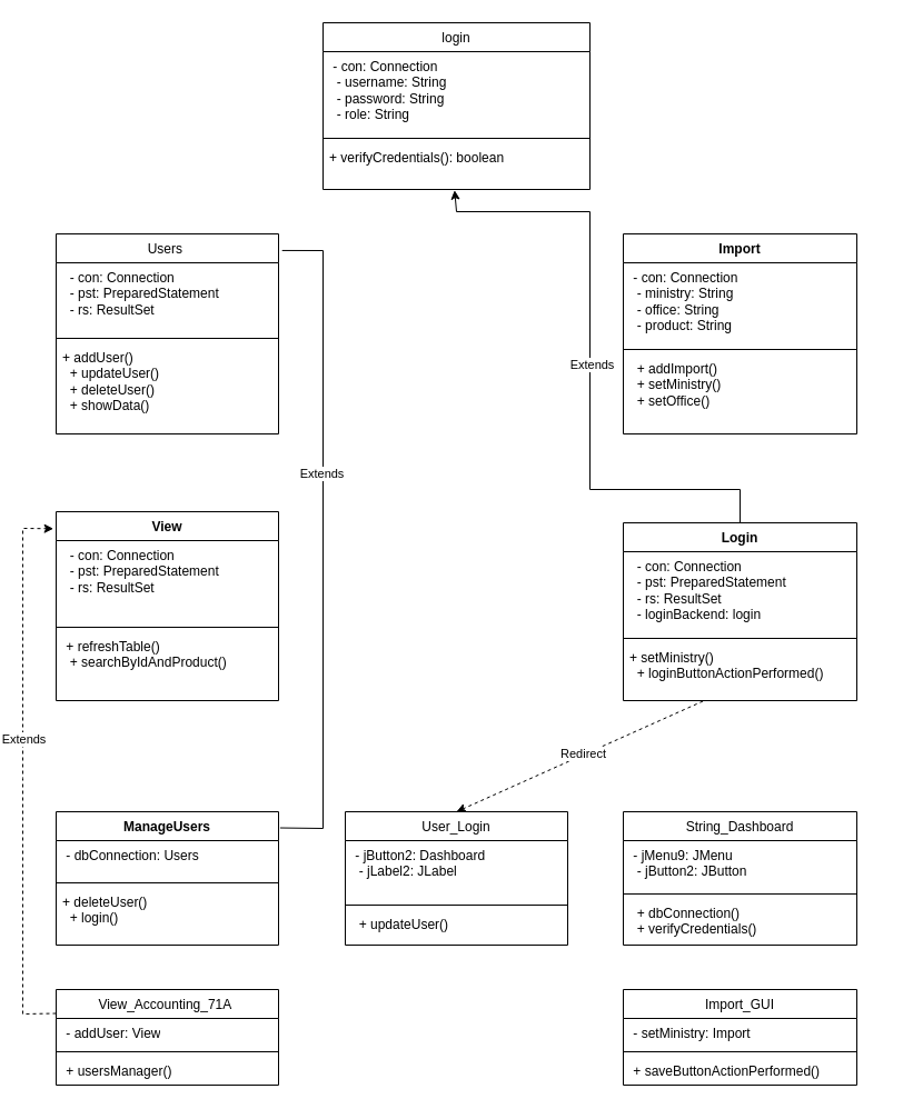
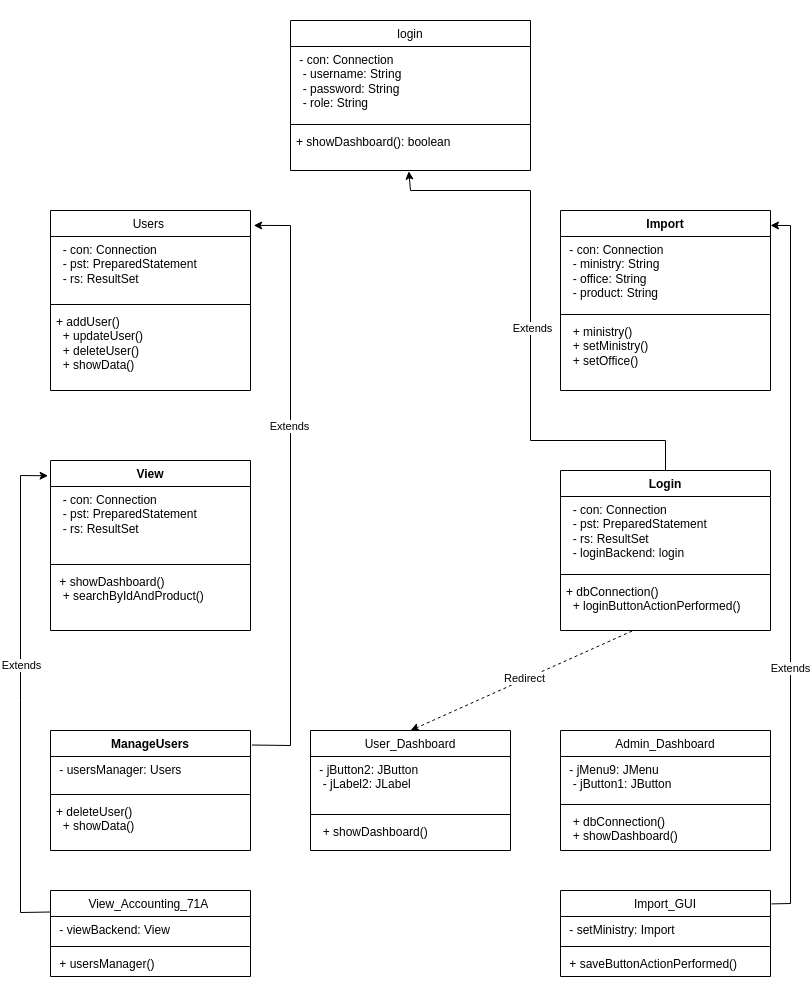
- <mxCell id="5" value="+ verifyCredentials(): boolean" style="text;strokeColor=none;fillColor=none;align=left;verticalAlign=top;spacingLeft=4;spacingRight=4;overflow=hidden;rotatable=0;points=[[0,0.5],[1,0.5]];portConstraint=eastwest;whiteSpace=wrap;html=1;" vertex="1" parent="2"><mxGeometry y="108" width="240" height="42" as="geometry" /></mxCell>
+ <mxCell id="5" value="+ showDashboard(): boolean" style="text;strokeColor=none;fillColor=none;align=left;verticalAlign=top;spacingLeft=4;spacingRight=4;overflow=hidden;rotatable=0;points=[[0,0.5],[1,0.5]];portConstraint=eastwest;whiteSpace=wrap;html=1;" vertex="1" parent="2"><mxGeometry y="108" width="240" height="42" as="geometry" /></mxCell>
- <mxCell id="48" value="" style="endArrow=none;html=1;rounded=0;exitX=1.007;exitY=0.121;exitDx=0;exitDy=0;exitPerimeter=0;entryX=1.016;entryY=0.083;entryDx=0;entryDy=0;entryPerimeter=0;" edge="1" parent="1" source="22" target="6"><mxGeometry width="50" height="50" relative="1" as="geometry"><mxPoint x="370" y="690" as="sourcePoint" /><mxPoint x="290" y="220" as="targetPoint" /><Array as="points"><mxPoint x="290" y="745" /><mxPoint x="290" y="225" /></Array></mxGeometry></mxCell>
+ <mxCell id="48" value="" style="endArrow=classic;html=1;rounded=0;exitX=1.007;exitY=0.121;exitDx=0;exitDy=0;exitPerimeter=0;entryX=1.016;entryY=0.083;entryDx=0;entryDy=0;entryPerimeter=0;" edge="1" parent="1" source="22" target="6"><mxGeometry width="50" height="50" relative="1" as="geometry"><mxPoint x="370" y="690" as="sourcePoint" /><mxPoint x="290" y="220" as="targetPoint" /><Array as="points"><mxPoint x="290" y="745" /><mxPoint x="290" y="225" /></Array></mxGeometry></mxCell>
- <mxCell id="13" value="&amp;nbsp; + addImport()&lt;br style=&quot;padding: 0px; margin: 0px;&quot;&gt;&amp;nbsp; + setMinistry()&lt;br style=&quot;padding: 0px; margin: 0px;&quot;&gt;&amp;nbsp; + setOffice()" style="text;strokeColor=none;fillColor=none;align=left;verticalAlign=top;spacingLeft=4;spacingRight=4;overflow=hidden;rotatable=0;points=[[0,0.5],[1,0.5]];portConstraint=eastwest;whiteSpace=wrap;html=1;" vertex="1" parent="10"><mxGeometry y="108" width="210" height="72" as="geometry" /></mxCell>
+ <mxCell id="13" value="&amp;nbsp; + ministry()&lt;br style=&quot;padding: 0px; margin: 0px;&quot;&gt;&amp;nbsp; + setMinistry()&lt;br style=&quot;padding: 0px; margin: 0px;&quot;&gt;&amp;nbsp; + setOffice()" style="text;strokeColor=none;fillColor=none;align=left;verticalAlign=top;spacingLeft=4;spacingRight=4;overflow=hidden;rotatable=0;points=[[0,0.5],[1,0.5]];portConstraint=eastwest;whiteSpace=wrap;html=1;" vertex="1" parent="10"><mxGeometry y="108" width="210" height="72" as="geometry" /></mxCell>
+ <mxCell id="44" value="" style="endArrow=classic;html=1;rounded=0;exitX=1.004;exitY=0.156;exitDx=0;exitDy=0;exitPerimeter=0;entryX=1;entryY=0.083;entryDx=0;entryDy=0;entryPerimeter=0;" edge="1" parent="1" source="26" target="10"><mxGeometry width="50" height="50" relative="1" as="geometry"><mxPoint x="370" y="890" as="sourcePoint" /><mxPoint x="790" y="220" as="targetPoint" /><Array as="points"><mxPoint x="790" y="903" /><mxPoint x="790" y="225" /></Array></mxGeometry></mxCell>
+ <mxCell id="45" value="Extends" style="edgeLabel;html=1;align=center;verticalAlign=middle;resizable=0;points=[];" vertex="1" connectable="0" parent="44"><mxGeometry x="-0.29" y="1" relative="1" as="geometry"><mxPoint as="offset" /></mxGeometry></mxCell>
- <mxCell id="17" value="&amp;nbsp;+ refreshTable()&lt;br style=&quot;padding: 0px; margin: 0px;&quot;&gt;&amp;nbsp; + searchByIdAndProduct()" style="text;strokeColor=none;fillColor=none;align=left;verticalAlign=top;spacingLeft=4;spacingRight=4;overflow=hidden;rotatable=0;points=[[0,0.5],[1,0.5]];portConstraint=eastwest;whiteSpace=wrap;html=1;" vertex="1" parent="14"><mxGeometry y="108" width="200" height="62" as="geometry" /></mxCell>
+ <mxCell id="17" value="&amp;nbsp;+ showDashboard()&lt;br style=&quot;padding: 0px; margin: 0px;&quot;&gt;&amp;nbsp; + searchByIdAndProduct()" style="text;strokeColor=none;fillColor=none;align=left;verticalAlign=top;spacingLeft=4;spacingRight=4;overflow=hidden;rotatable=0;points=[[0,0.5],[1,0.5]];portConstraint=eastwest;whiteSpace=wrap;html=1;" vertex="1" parent="14"><mxGeometry y="108" width="200" height="62" as="geometry" /></mxCell>
- <mxCell id="21" value="+ setMinistry()&lt;br style=&quot;padding: 0px; margin: 0px;&quot;&gt;&amp;nbsp; + loginButtonActionPerformed()" style="text;strokeColor=none;fillColor=none;align=left;verticalAlign=top;spacingLeft=4;spacingRight=4;overflow=hidden;rotatable=0;points=[[0,0.5],[1,0.5]];portConstraint=eastwest;whiteSpace=wrap;html=1;" vertex="1" parent="18"><mxGeometry y="108" width="210" height="52" as="geometry" /></mxCell>
+ <mxCell id="21" value="+ dbConnection()&lt;br style=&quot;padding: 0px; margin: 0px;&quot;&gt;&amp;nbsp; + loginButtonActionPerformed()" style="text;strokeColor=none;fillColor=none;align=left;verticalAlign=top;spacingLeft=4;spacingRight=4;overflow=hidden;rotatable=0;points=[[0,0.5],[1,0.5]];portConstraint=eastwest;whiteSpace=wrap;html=1;" vertex="1" parent="18"><mxGeometry y="108" width="210" height="52" as="geometry" /></mxCell>
- <mxCell id="38" value="&lt;span style=&quot;font-weight: 400; text-align: left;&quot;&gt;User_Login&lt;/span&gt;" style="swimlane;fontStyle=1;align=center;verticalAlign=top;childLayout=stackLayout;horizontal=1;startSize=26;horizontalStack=0;resizeParent=1;resizeParentMax=0;resizeLast=0;collapsible=1;marginBottom=0;whiteSpace=wrap;html=1;" vertex="1" parent="1"><mxGeometry x="310" y="730" width="200" height="120" as="geometry" /></mxCell>
+ <mxCell id="38" value="&lt;span style=&quot;font-weight: 400; text-align: left;&quot;&gt;User_Dashboard&lt;/span&gt;" style="swimlane;fontStyle=1;align=center;verticalAlign=top;childLayout=stackLayout;horizontal=1;startSize=26;horizontalStack=0;resizeParent=1;resizeParentMax=0;resizeLast=0;collapsible=1;marginBottom=0;whiteSpace=wrap;html=1;" vertex="1" parent="1"><mxGeometry x="310" y="730" width="200" height="120" as="geometry" /></mxCell>
- <mxCell id="34" value="&lt;span style=&quot;font-weight: 400; text-align: left;&quot;&gt;String_Dashboard&lt;/span&gt;" style="swimlane;fontStyle=1;align=center;verticalAlign=top;childLayout=stackLayout;horizontal=1;startSize=26;horizontalStack=0;resizeParent=1;resizeParentMax=0;resizeLast=0;collapsible=1;marginBottom=0;whiteSpace=wrap;html=1;" vertex="1" parent="1"><mxGeometry x="560" y="730" width="210" height="120" as="geometry" /></mxCell>
+ <mxCell id="34" value="&lt;span style=&quot;font-weight: 400; text-align: left;&quot;&gt;Admin_Dashboard&lt;/span&gt;" style="swimlane;fontStyle=1;align=center;verticalAlign=top;childLayout=stackLayout;horizontal=1;startSize=26;horizontalStack=0;resizeParent=1;resizeParentMax=0;resizeLast=0;collapsible=1;marginBottom=0;whiteSpace=wrap;html=1;" vertex="1" parent="1"><mxGeometry x="560" y="730" width="210" height="120" as="geometry" /></mxCell>
- <mxCell id="23" value="&amp;nbsp;- dbConnection: Users" style="text;strokeColor=none;fillColor=none;align=left;verticalAlign=top;spacingLeft=4;spacingRight=4;overflow=hidden;rotatable=0;points=[[0,0.5],[1,0.5]];portConstraint=eastwest;whiteSpace=wrap;html=1;" vertex="1" parent="22"><mxGeometry y="26" width="200" height="34" as="geometry" /></mxCell>
+ <mxCell id="23" value="&amp;nbsp;- usersManager: Users" style="text;strokeColor=none;fillColor=none;align=left;verticalAlign=top;spacingLeft=4;spacingRight=4;overflow=hidden;rotatable=0;points=[[0,0.5],[1,0.5]];portConstraint=eastwest;whiteSpace=wrap;html=1;" vertex="1" parent="22"><mxGeometry y="26" width="200" height="34" as="geometry" /></mxCell>
- <mxCell id="39" value="&amp;nbsp;- jButton2: Dashboard&lt;br style=&quot;padding: 0px; margin: 0px;&quot;&gt;&amp;nbsp; - jLabel2: JLabel" style="text;strokeColor=none;fillColor=none;align=left;verticalAlign=top;spacingLeft=4;spacingRight=4;overflow=hidden;rotatable=0;points=[[0,0.5],[1,0.5]];portConstraint=eastwest;whiteSpace=wrap;html=1;" vertex="1" parent="38"><mxGeometry y="26" width="200" height="54" as="geometry" /></mxCell>
+ <mxCell id="39" value="&amp;nbsp;- jButton2: JButton&lt;br style=&quot;padding: 0px; margin: 0px;&quot;&gt;&amp;nbsp; - jLabel2: JLabel" style="text;strokeColor=none;fillColor=none;align=left;verticalAlign=top;spacingLeft=4;spacingRight=4;overflow=hidden;rotatable=0;points=[[0,0.5],[1,0.5]];portConstraint=eastwest;whiteSpace=wrap;html=1;" vertex="1" parent="38"><mxGeometry y="26" width="200" height="54" as="geometry" /></mxCell>
- <mxCell id="35" value="&amp;nbsp;- jMenu9: JMenu&lt;br style=&quot;padding: 0px; margin: 0px;&quot;&gt;&amp;nbsp; - jButton2: JButton" style="text;strokeColor=none;fillColor=none;align=left;verticalAlign=top;spacingLeft=4;spacingRight=4;overflow=hidden;rotatable=0;points=[[0,0.5],[1,0.5]];portConstraint=eastwest;whiteSpace=wrap;html=1;" vertex="1" parent="34"><mxGeometry y="26" width="210" height="44" as="geometry" /></mxCell>
+ <mxCell id="35" value="&amp;nbsp;- jMenu9: JMenu&lt;br style=&quot;padding: 0px; margin: 0px;&quot;&gt;&amp;nbsp; - jButton1: JButton" style="text;strokeColor=none;fillColor=none;align=left;verticalAlign=top;spacingLeft=4;spacingRight=4;overflow=hidden;rotatable=0;points=[[0,0.5],[1,0.5]];portConstraint=eastwest;whiteSpace=wrap;html=1;" vertex="1" parent="34"><mxGeometry y="26" width="210" height="44" as="geometry" /></mxCell>
- <mxCell id="46" value="" style="endArrow=classic;html=1;rounded=0;exitX=0;exitY=0.25;exitDx=0;exitDy=0;entryX=-0.012;entryY=0.09;entryDx=0;entryDy=0;entryPerimeter=0;dashed=1;" edge="1" parent="1" source="30" target="14"><mxGeometry width="50" height="50" relative="1" as="geometry"><mxPoint x="370" y="730" as="sourcePoint" /><mxPoint x="20" y="470" as="targetPoint" /><Array as="points"><mxPoint x="20" y="912" /><mxPoint x="20" y="700" /><mxPoint x="20" y="475" /></Array></mxGeometry></mxCell>
+ <mxCell id="46" value="" style="endArrow=classic;html=1;rounded=0;exitX=0;exitY=0.25;exitDx=0;exitDy=0;entryX=-0.012;entryY=0.09;entryDx=0;entryDy=0;entryPerimeter=0;" edge="1" parent="1" source="30" target="14"><mxGeometry width="50" height="50" relative="1" as="geometry"><mxPoint x="370" y="730" as="sourcePoint" /><mxPoint x="20" y="470" as="targetPoint" /><Array as="points"><mxPoint x="20" y="912" /><mxPoint x="20" y="700" /><mxPoint x="20" y="475" /></Array></mxGeometry></mxCell>
- <mxCell id="25" value="+ deleteUser()&lt;br style=&quot;padding: 0px; margin: 0px;&quot;&gt;&amp;nbsp; + login()" style="text;strokeColor=none;fillColor=none;align=left;verticalAlign=top;spacingLeft=4;spacingRight=4;overflow=hidden;rotatable=0;points=[[0,0.5],[1,0.5]];portConstraint=eastwest;whiteSpace=wrap;html=1;" vertex="1" parent="22"><mxGeometry y="68" width="200" height="52" as="geometry" /></mxCell>
+ <mxCell id="25" value="+ deleteUser()&lt;br style=&quot;padding: 0px; margin: 0px;&quot;&gt;&amp;nbsp; + showData()" style="text;strokeColor=none;fillColor=none;align=left;verticalAlign=top;spacingLeft=4;spacingRight=4;overflow=hidden;rotatable=0;points=[[0,0.5],[1,0.5]];portConstraint=eastwest;whiteSpace=wrap;html=1;" vertex="1" parent="22"><mxGeometry y="68" width="200" height="52" as="geometry" /></mxCell>
- <mxCell id="37" value="&amp;nbsp; + dbConnection()&lt;br style=&quot;padding: 0px; margin: 0px;&quot;&gt;&amp;nbsp; + verifyCredentials()" style="text;strokeColor=none;fillColor=none;align=left;verticalAlign=top;spacingLeft=4;spacingRight=4;overflow=hidden;rotatable=0;points=[[0,0.5],[1,0.5]];portConstraint=eastwest;whiteSpace=wrap;html=1;" vertex="1" parent="34"><mxGeometry y="78" width="210" height="42" as="geometry" /></mxCell>
+ <mxCell id="37" value="&amp;nbsp; + dbConnection()&lt;br style=&quot;padding: 0px; margin: 0px;&quot;&gt;&amp;nbsp; + showDashboard()" style="text;strokeColor=none;fillColor=none;align=left;verticalAlign=top;spacingLeft=4;spacingRight=4;overflow=hidden;rotatable=0;points=[[0,0.5],[1,0.5]];portConstraint=eastwest;whiteSpace=wrap;html=1;" vertex="1" parent="34"><mxGeometry y="78" width="210" height="42" as="geometry" /></mxCell>
- <mxCell id="41" value="&amp;nbsp; + updateUser()" style="text;strokeColor=none;fillColor=none;align=left;verticalAlign=top;spacingLeft=4;spacingRight=4;overflow=hidden;rotatable=0;points=[[0,0.5],[1,0.5]];portConstraint=eastwest;whiteSpace=wrap;html=1;" vertex="1" parent="38"><mxGeometry y="88" width="200" height="32" as="geometry" /></mxCell>
+ <mxCell id="41" value="&amp;nbsp; + showDashboard()" style="text;strokeColor=none;fillColor=none;align=left;verticalAlign=top;spacingLeft=4;spacingRight=4;overflow=hidden;rotatable=0;points=[[0,0.5],[1,0.5]];portConstraint=eastwest;whiteSpace=wrap;html=1;" vertex="1" parent="38"><mxGeometry y="88" width="200" height="32" as="geometry" /></mxCell>
- <mxCell id="31" value="&amp;nbsp;- addUser: View" style="text;strokeColor=none;fillColor=none;align=left;verticalAlign=top;spacingLeft=4;spacingRight=4;overflow=hidden;rotatable=0;points=[[0,0.5],[1,0.5]];portConstraint=eastwest;whiteSpace=wrap;html=1;" vertex="1" parent="30"><mxGeometry y="26" width="200" height="26" as="geometry" /></mxCell>
+ <mxCell id="31" value="&amp;nbsp;- viewBackend: View" style="text;strokeColor=none;fillColor=none;align=left;verticalAlign=top;spacingLeft=4;spacingRight=4;overflow=hidden;rotatable=0;points=[[0,0.5],[1,0.5]];portConstraint=eastwest;whiteSpace=wrap;html=1;" vertex="1" parent="30"><mxGeometry y="26" width="200" height="26" as="geometry" /></mxCell>
